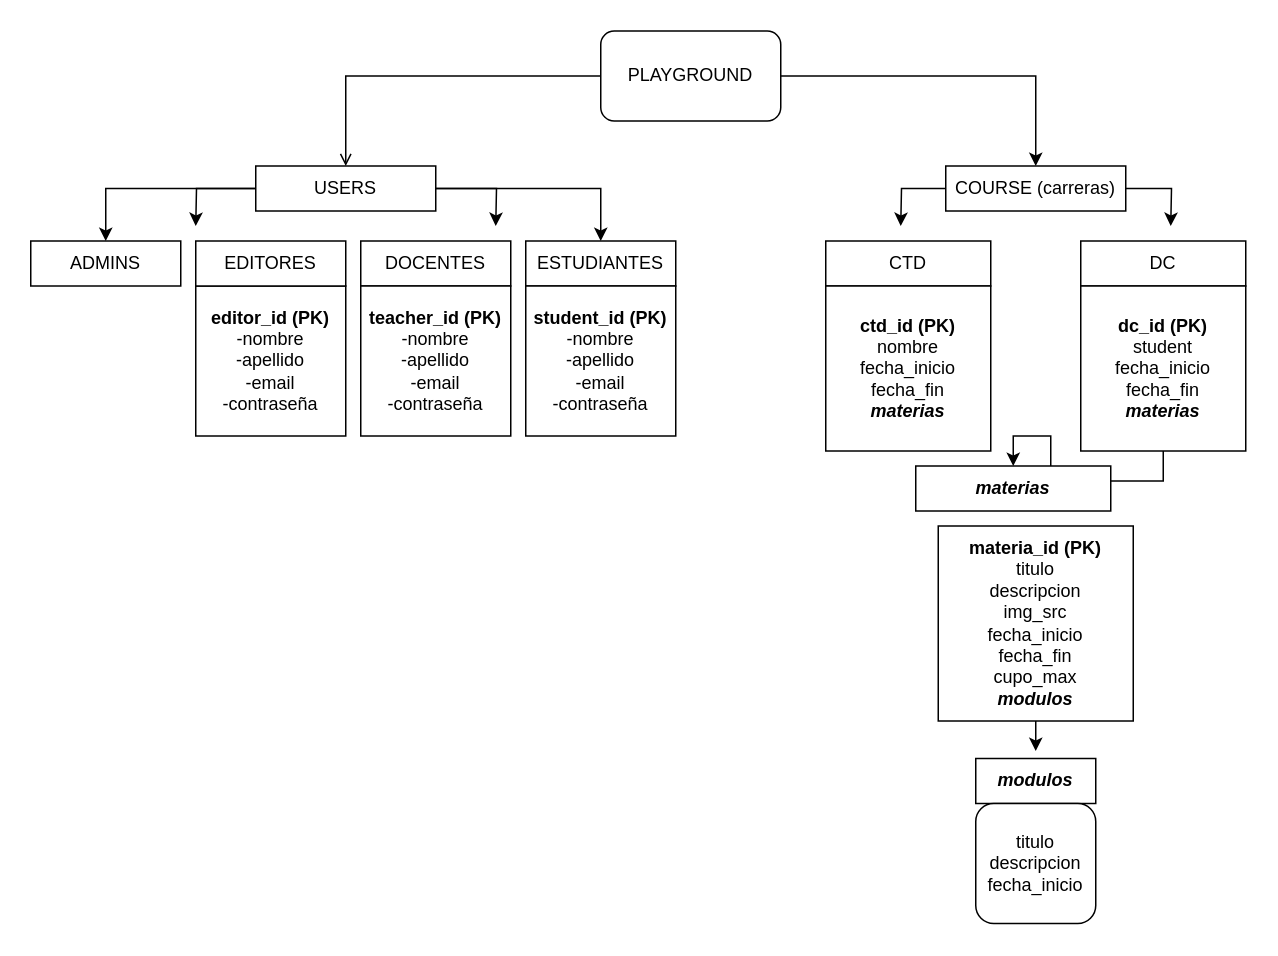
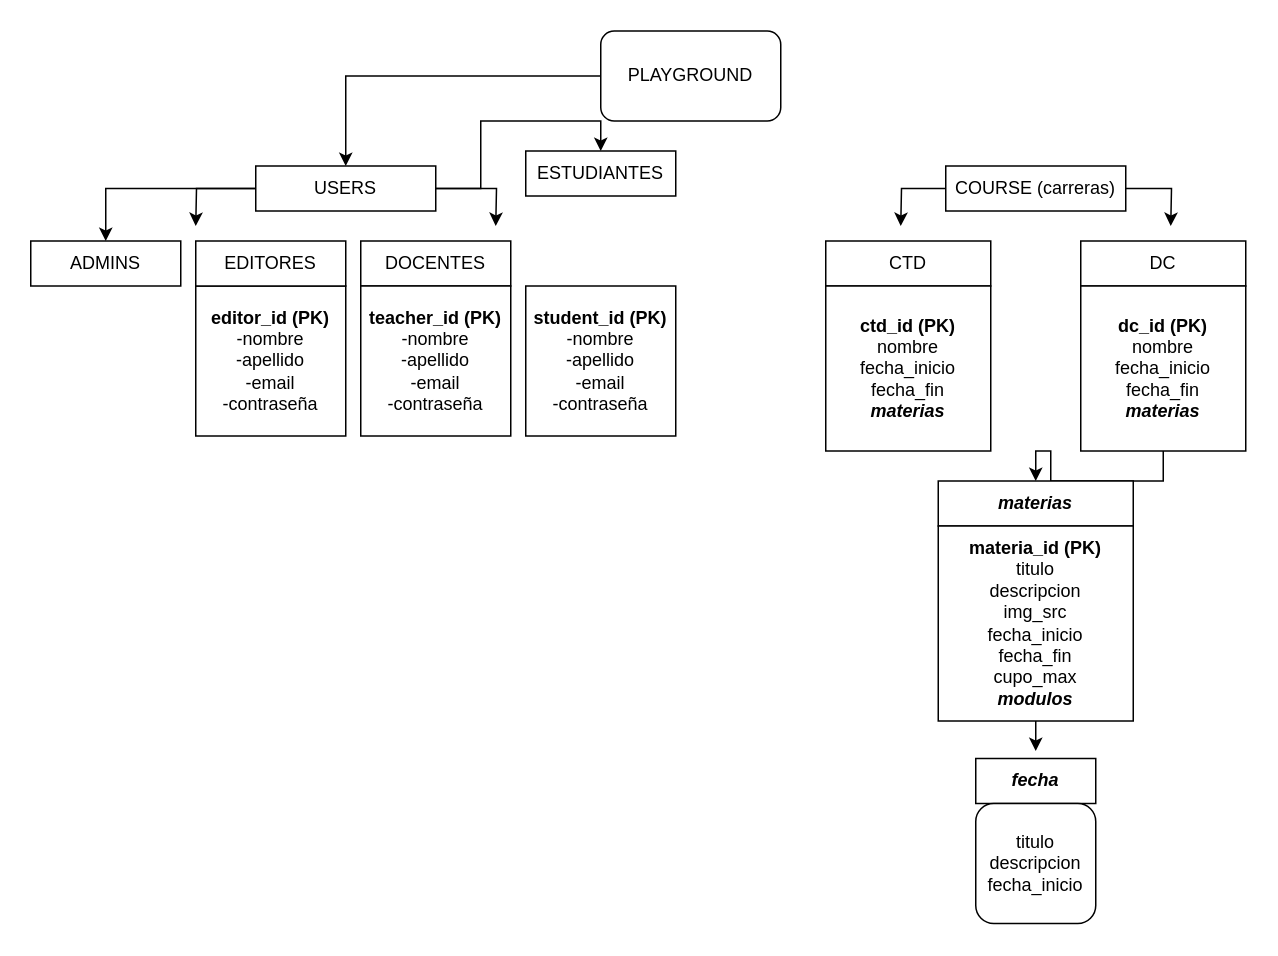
- <mxCell id="8" style="edgeStyle=orthogonalEdgeStyle;rounded=0;orthogonalLoop=1;jettySize=auto;html=1;entryX=0.5;entryY=0;entryDx=0;entryDy=0;" edge="1" parent="1" source="9" target="12"><mxGeometry relative="1" as="geometry" /></mxCell>
- <mxCell id="7" style="edgeStyle=orthogonalEdgeStyle;rounded=0;orthogonalLoop=1;jettySize=auto;html=1;entryX=0.5;entryY=0;entryDx=0;entryDy=0;endArrow=open;" edge="1" parent="1" source="9" target="6"><mxGeometry relative="1" as="geometry" /></mxCell>
+ <mxCell id="7" style="edgeStyle=orthogonalEdgeStyle;rounded=0;orthogonalLoop=1;jettySize=auto;html=1;entryX=0.5;entryY=0;entryDx=0;entryDy=0;" edge="1" parent="1" source="9" target="6"><mxGeometry relative="1" as="geometry" /></mxCell>
- <mxCell id="14" value="ESTUDIANTES" style="rounded=0;whiteSpace=wrap;html=1;" vertex="1" parent="1"><mxGeometry x="350" y="160" width="100" height="30" as="geometry" /></mxCell>
+ <mxCell id="14" value="ESTUDIANTES" style="rounded=0;whiteSpace=wrap;html=1;" vertex="1" parent="1"><mxGeometry x="350" y="100" width="100" height="30" as="geometry" /></mxCell>
- <mxCell id="24" value="&lt;b&gt;dc_id (PK)&lt;/b&gt;&lt;br&gt;student&lt;br&gt;fecha_inicio&lt;br&gt;fecha_fin&lt;br&gt;&lt;i&gt;&lt;b&gt;materias&lt;/b&gt;&lt;/i&gt;" style="whiteSpace=wrap;html=1;aspect=fixed;" vertex="1" parent="1"><mxGeometry x="720" y="190" width="110" height="110" as="geometry" /></mxCell>
+ <mxCell id="24" value="&lt;b&gt;dc_id (PK)&lt;/b&gt;&lt;br&gt;nombre&lt;br&gt;fecha_inicio&lt;br&gt;fecha_fin&lt;br&gt;&lt;i&gt;&lt;b&gt;materias&lt;/b&gt;&lt;/i&gt;" style="whiteSpace=wrap;html=1;aspect=fixed;" vertex="1" parent="1"><mxGeometry x="720" y="190" width="110" height="110" as="geometry" /></mxCell>
- <mxCell id="25" value="&lt;b&gt;&lt;i&gt;materias&lt;/i&gt;&lt;/b&gt;" style="rounded=0;whiteSpace=wrap;html=1;" vertex="1" parent="1"><mxGeometry x="610" y="310" width="130" height="30" as="geometry" /></mxCell>
+ <mxCell id="25" value="&lt;b&gt;&lt;i&gt;materias&lt;/i&gt;&lt;/b&gt;" style="rounded=0;whiteSpace=wrap;html=1;" vertex="1" parent="1"><mxGeometry x="625" y="320" width="130" height="30" as="geometry" /></mxCell>
- <mxCell id="28" value="&lt;b&gt;&lt;i&gt;modulos&lt;/i&gt;&lt;/b&gt;" style="rounded=0;whiteSpace=wrap;html=1;" vertex="1" parent="1"><mxGeometry x="650" y="505" width="80" height="30" as="geometry" /></mxCell>
+ <mxCell id="28" value="&lt;b&gt;&lt;i&gt;fecha&lt;/i&gt;&lt;/b&gt;" style="rounded=0;whiteSpace=wrap;html=1;" vertex="1" parent="1"><mxGeometry x="650" y="505" width="80" height="30" as="geometry" /></mxCell>
